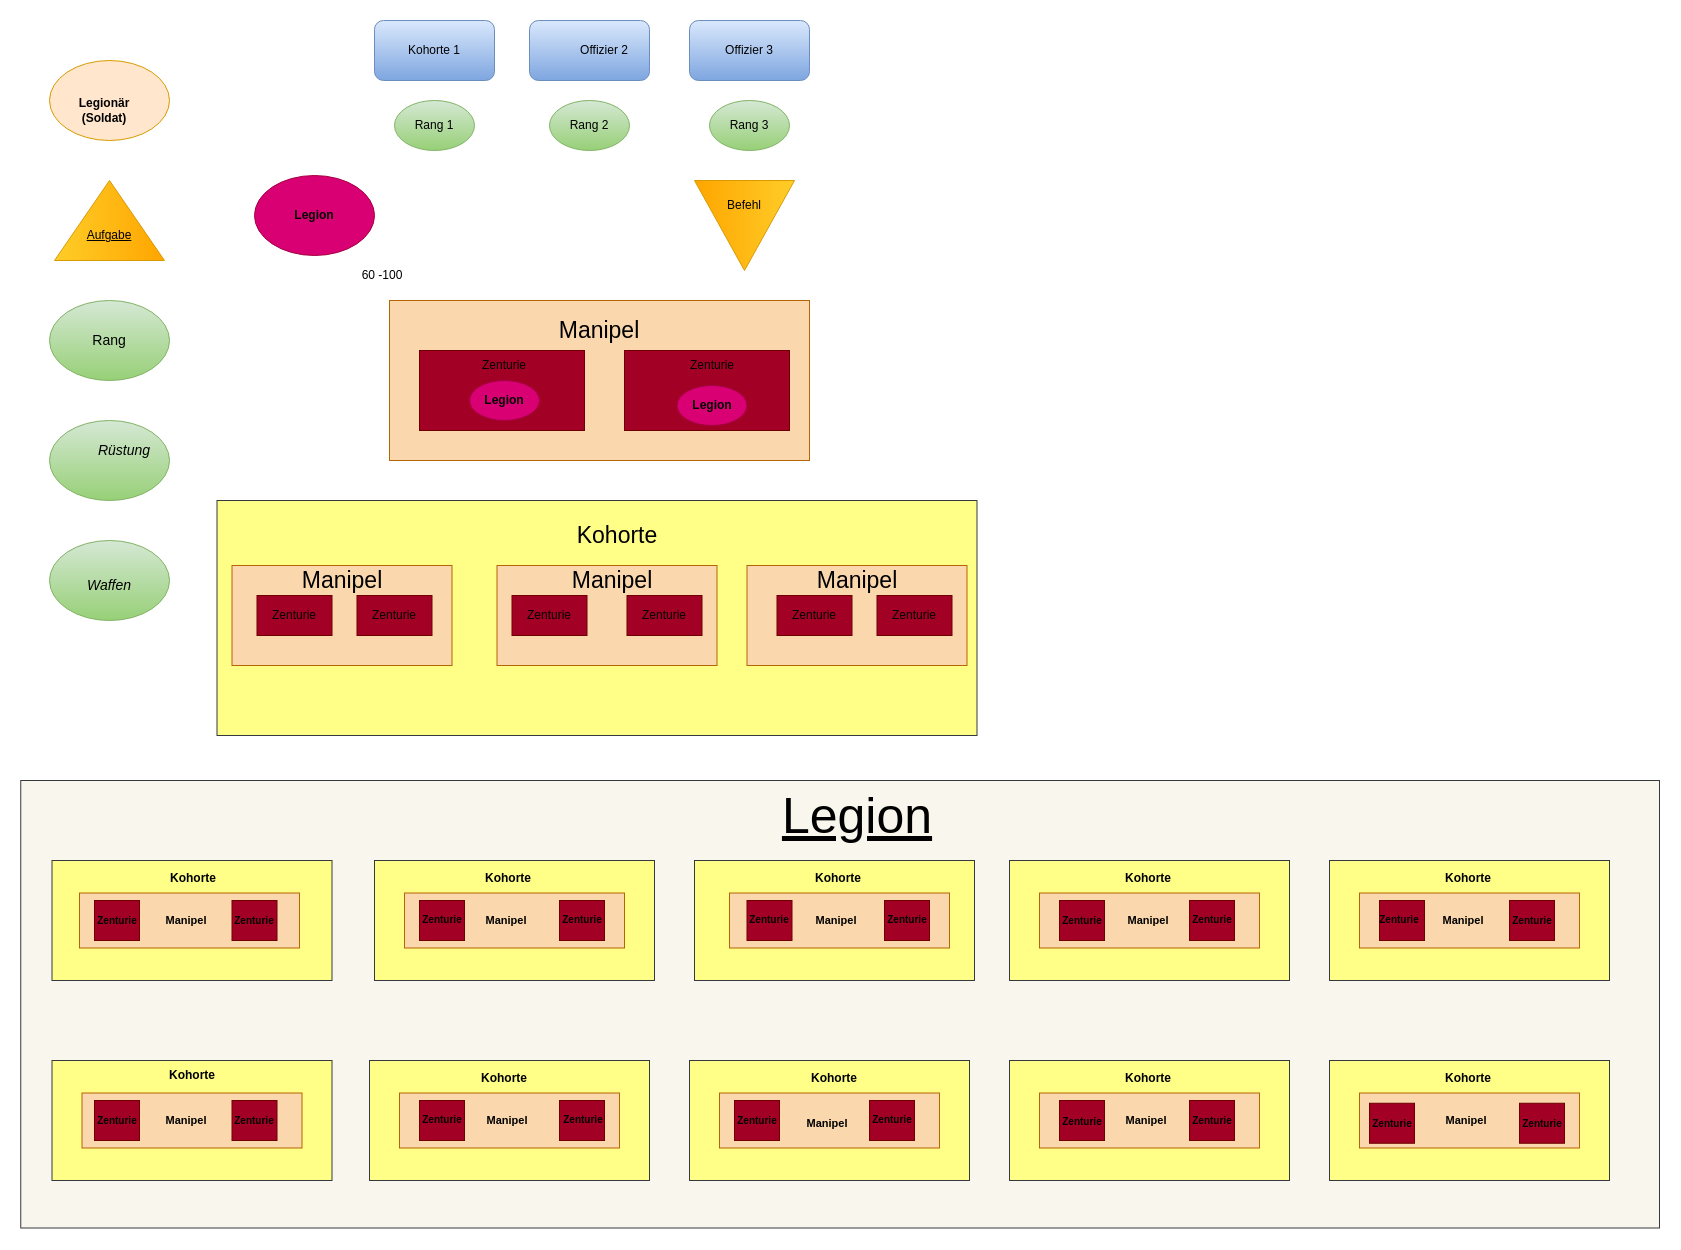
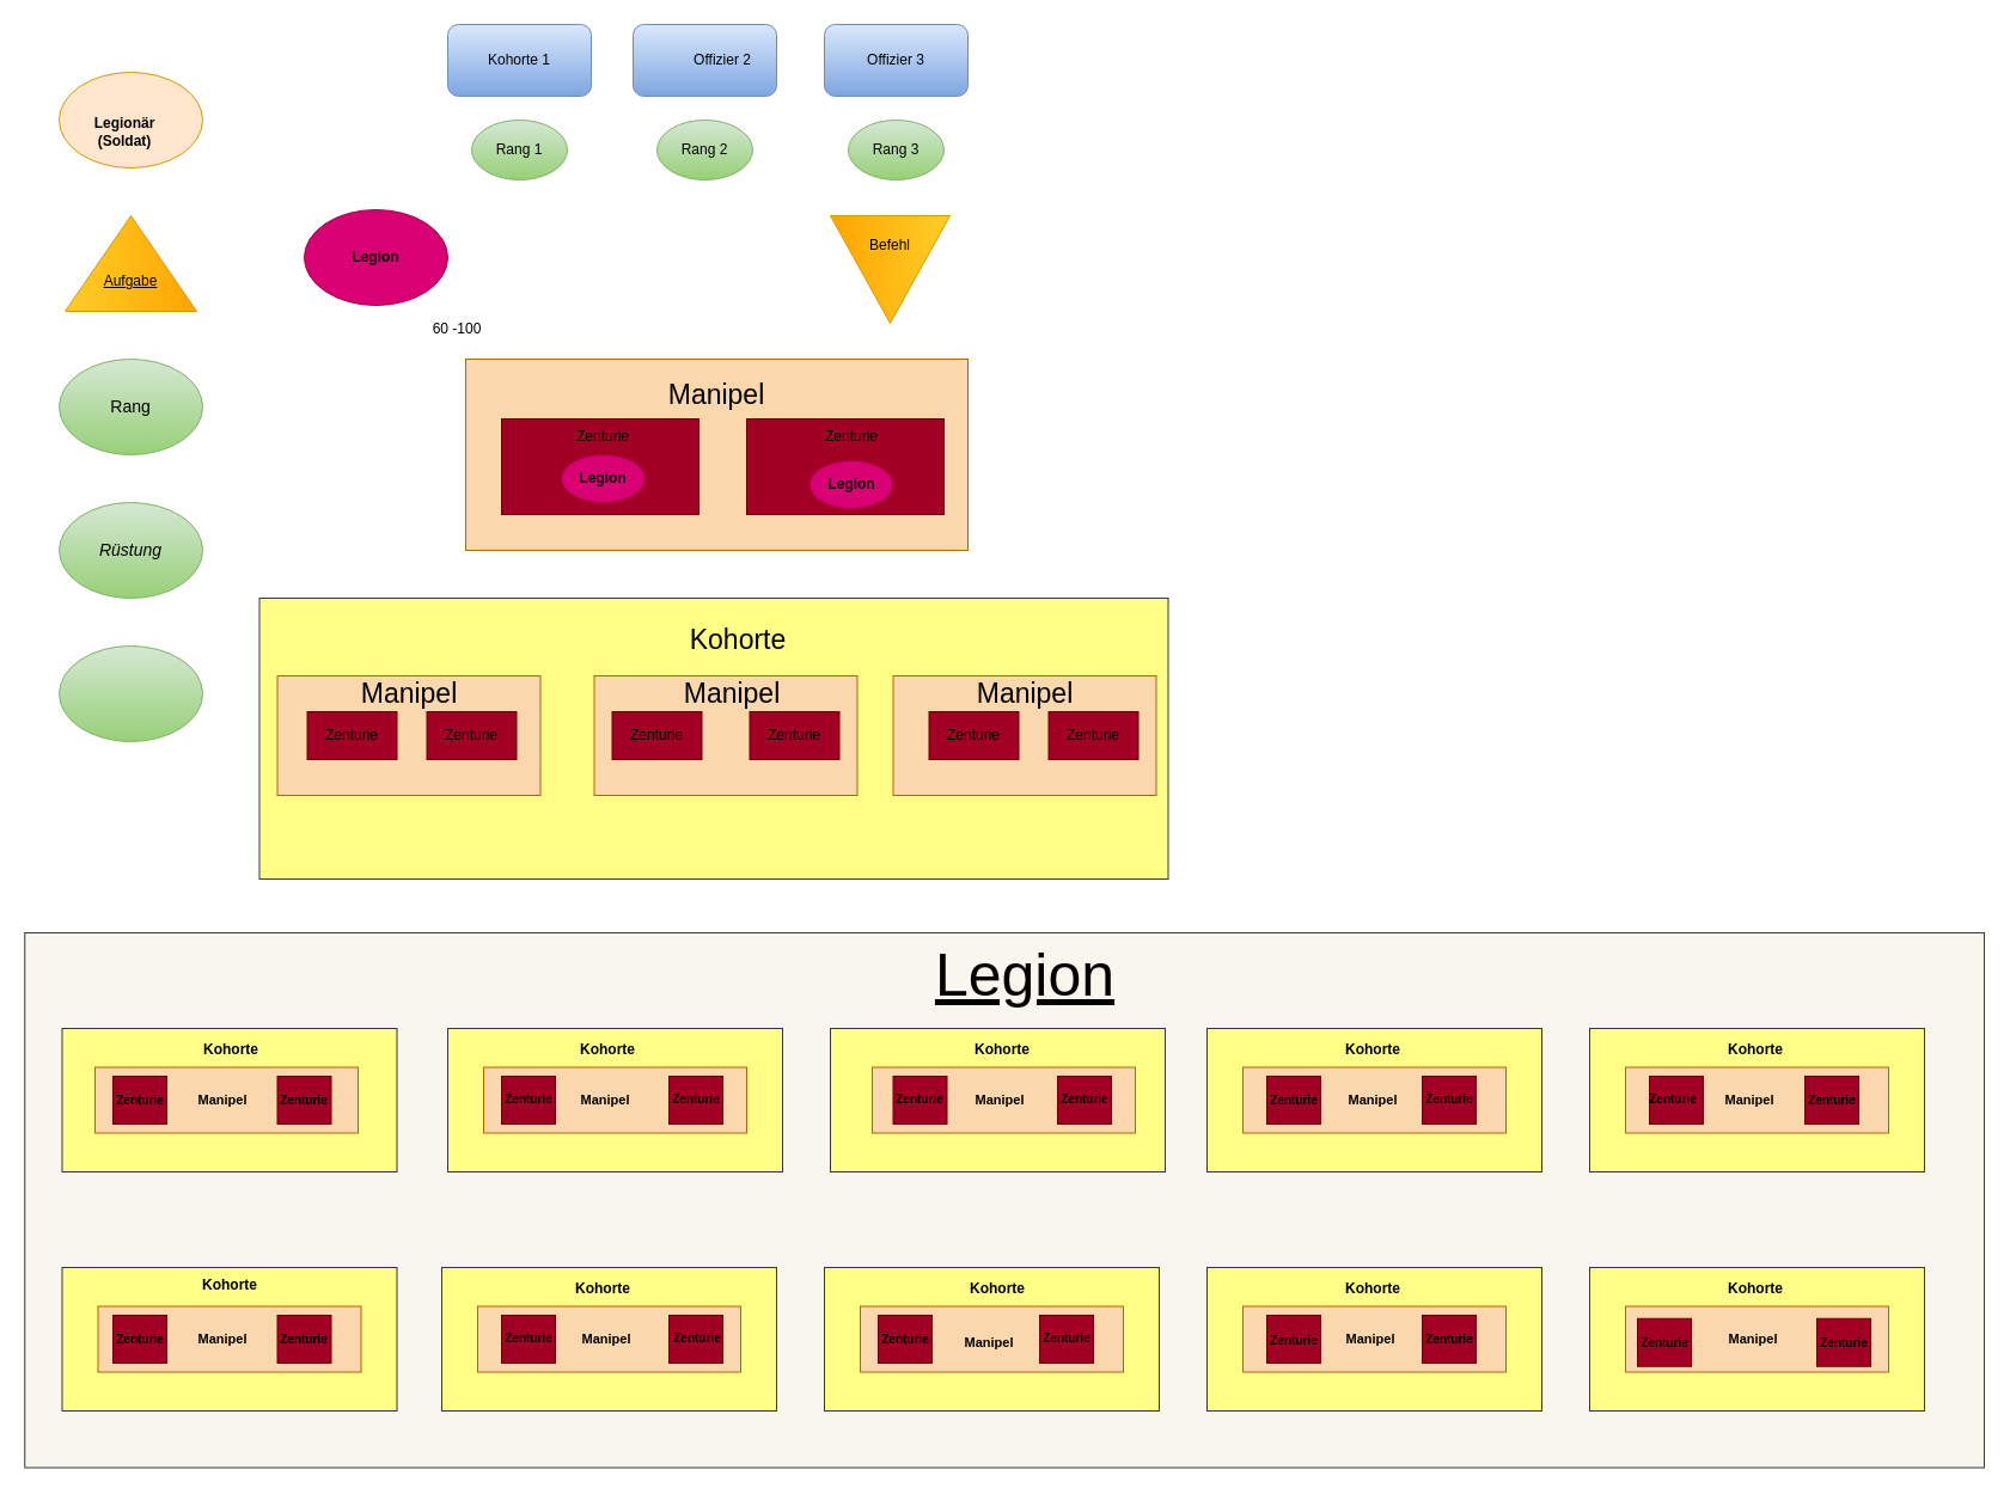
- <mxCell id="16" value="&lt;i&gt;Rüstung&lt;/i&gt;" style="text;strokeColor=none;align=center;fillColor=none;html=1;verticalAlign=middle;whiteSpace=wrap;rounded=0;fontSize=14;fontColor=#000000;" vertex="1" parent="1"><mxGeometry x="94" y="435" width="60" height="30" as="geometry" /></mxCell>
+ <mxCell id="16" value="&lt;i&gt;Rüstung&lt;/i&gt;" style="text;strokeColor=none;align=center;fillColor=none;html=1;verticalAlign=middle;whiteSpace=wrap;rounded=0;fontSize=14;fontColor=#000000;" vertex="1" parent="1"><mxGeometry x="79" y="445" width="60" height="30" as="geometry" /></mxCell>
- <mxCell id="17" value="Waffen" style="text;strokeColor=none;align=center;fillColor=none;html=1;verticalAlign=middle;whiteSpace=wrap;rounded=0;fontSize=14;fontColor=#000000;fontStyle=2" vertex="1" parent="1"><mxGeometry x="79" y="570" width="60" height="30" as="geometry" /></mxCell>
